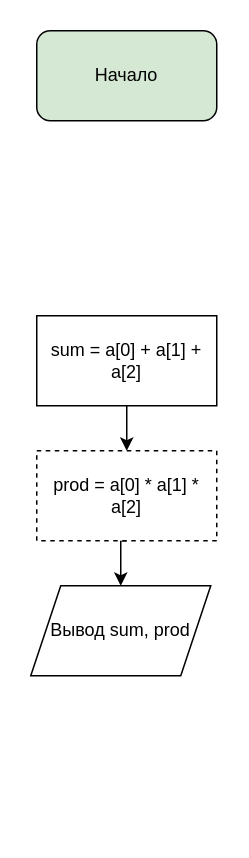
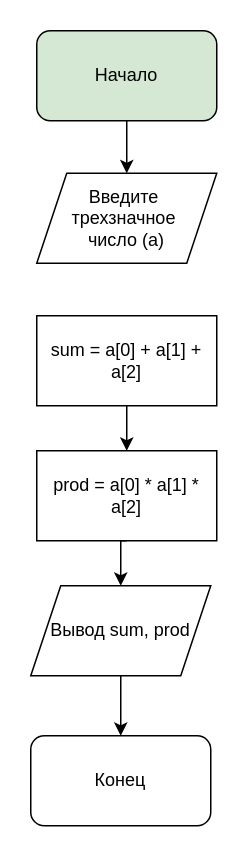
+ <mxCell id="2" value="" style="edgeStyle=orthogonalEdgeStyle;rounded=0;orthogonalLoop=1;jettySize=auto;html=1;" edge="1" parent="1" source="3" target="4"><mxGeometry relative="1" as="geometry" /></mxCell>
+ <mxCell id="4" value="Введите&amp;nbsp;&lt;br&gt;трехзначное&amp;nbsp;&lt;br&gt;число (a)" style="shape=parallelogram;perimeter=parallelogramPerimeter;whiteSpace=wrap;html=1;fixedSize=1;" vertex="1" parent="1"><mxGeometry x="24" y="115" width="120" height="60" as="geometry" /></mxCell>
- <mxCell id="8" value="prod = a[0] * a[1] * a[2]" style="rounded=0;whiteSpace=wrap;html=1;dashed=1;" vertex="1" parent="1"><mxGeometry x="24" y="300" width="120" height="60" as="geometry" /></mxCell>
+ <mxCell id="8" value="prod = a[0] * a[1] * a[2]" style="rounded=0;whiteSpace=wrap;html=1;" vertex="1" parent="1"><mxGeometry x="24" y="300" width="120" height="60" as="geometry" /></mxCell>
+ <mxCell id="9" style="edgeStyle=orthogonalEdgeStyle;rounded=0;orthogonalLoop=1;jettySize=auto;html=1;exitX=0.5;exitY=1;exitDx=0;exitDy=0;entryX=0.5;entryY=0;entryDx=0;entryDy=0;" edge="1" parent="1" source="10" target="11"><mxGeometry relative="1" as="geometry" /></mxCell>
+ <mxCell id="11" value="Конец" style="rounded=1;whiteSpace=wrap;html=1;" vertex="1" parent="1"><mxGeometry x="20" y="490" width="120" height="60" as="geometry" /></mxCell>
